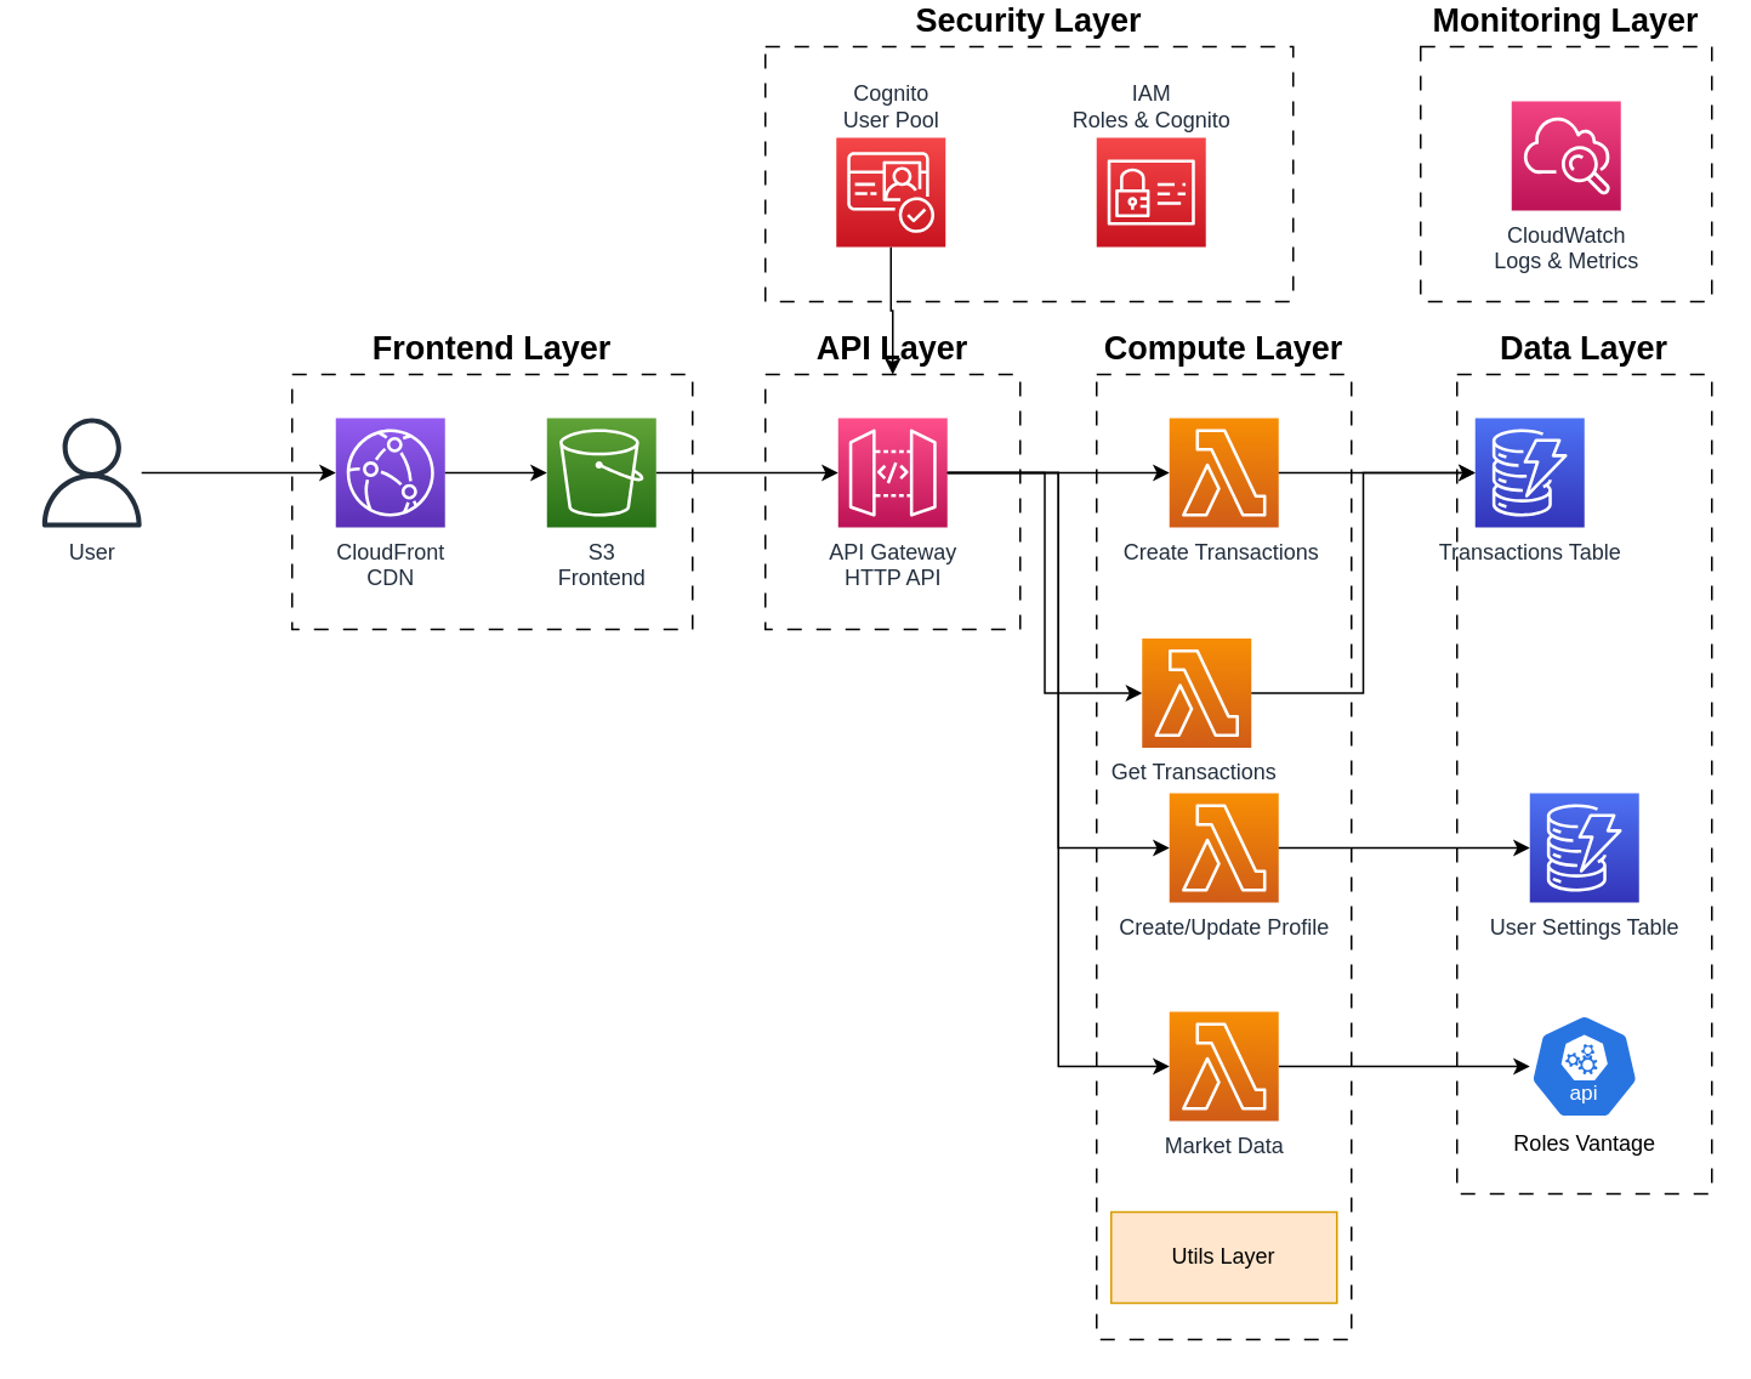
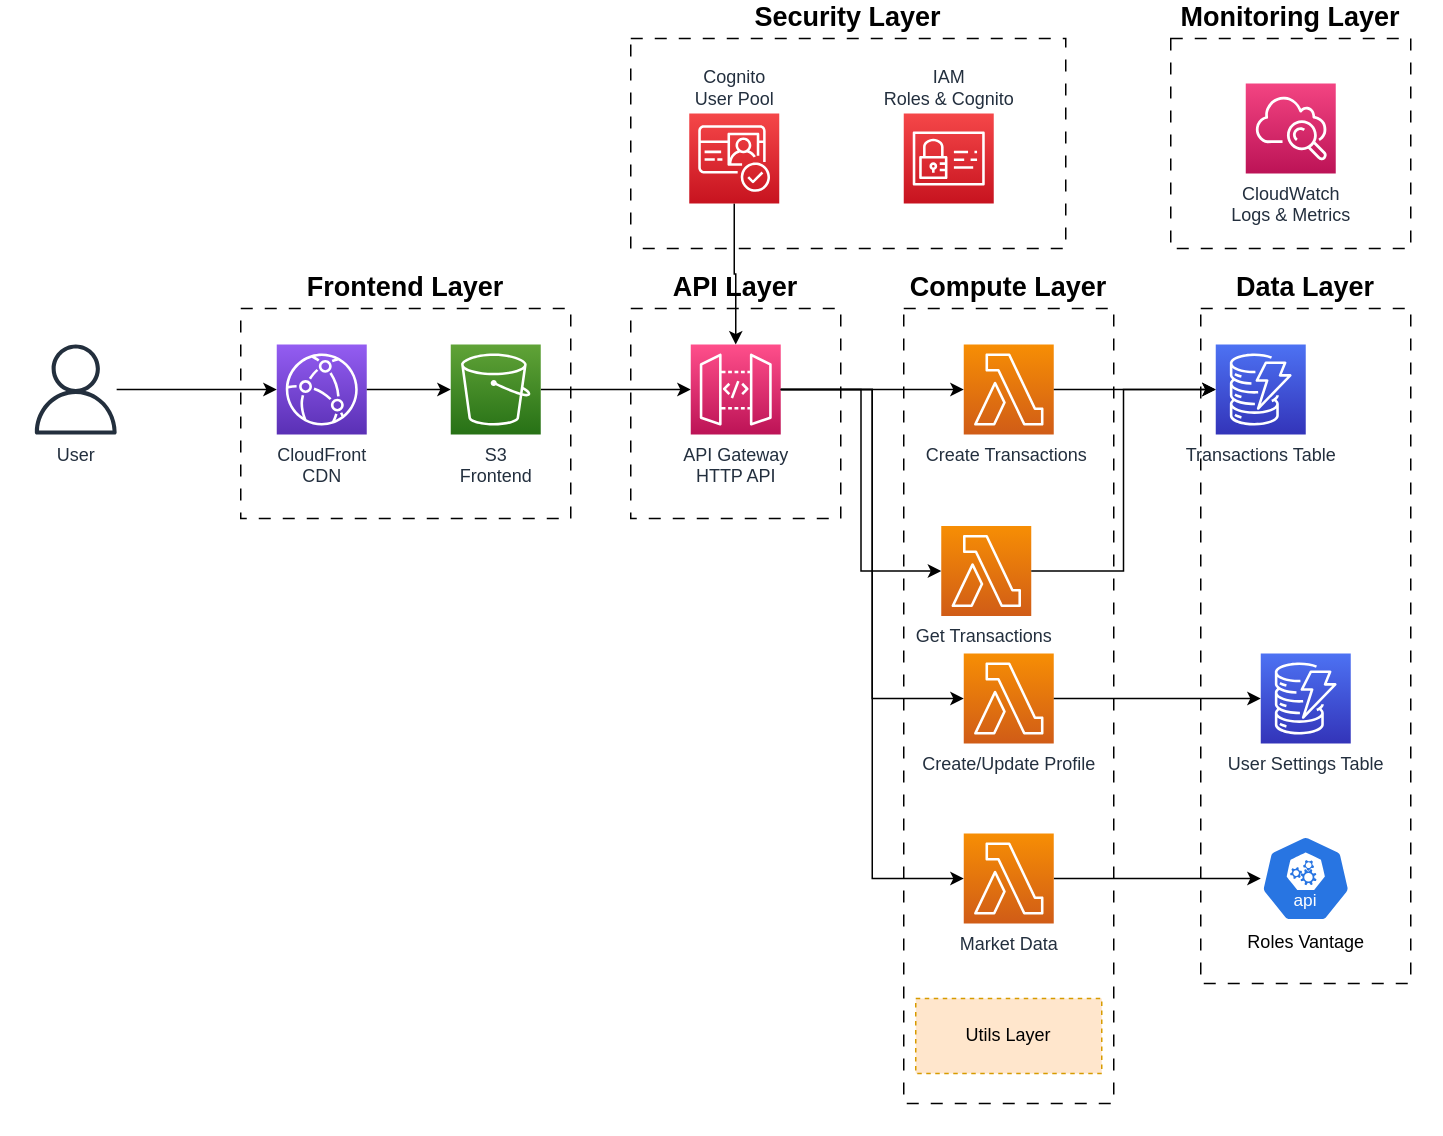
- <mxCell id="16" style="edgeStyle=orthogonalEdgeStyle;rounded=0;orthogonalLoop=1;jettySize=auto;html=1;" edge="1" parent="1" source="17" target="3"><mxGeometry relative="1" as="geometry" /></mxCell>
+ <mxCell id="16" style="edgeStyle=orthogonalEdgeStyle;rounded=0;orthogonalLoop=1;jettySize=auto;html=1;" edge="1" parent="1" source="17" target="11"><mxGeometry relative="1" as="geometry" /></mxCell>
- <mxCell id="32" value="Utils Layer" style="rounded=0;whiteSpace=wrap;html=1;fillColor=#ffe6cc;strokeColor=#d79b00;" vertex="1" parent="1"><mxGeometry x="610" y="660" width="124" height="50" as="geometry" /></mxCell>
+ <mxCell id="32" value="Utils Layer" style="rounded=0;whiteSpace=wrap;html=1;fillColor=#ffe6cc;strokeColor=#d79b00;dashed=1;" vertex="1" parent="1"><mxGeometry x="610" y="660" width="124" height="50" as="geometry" /></mxCell>
